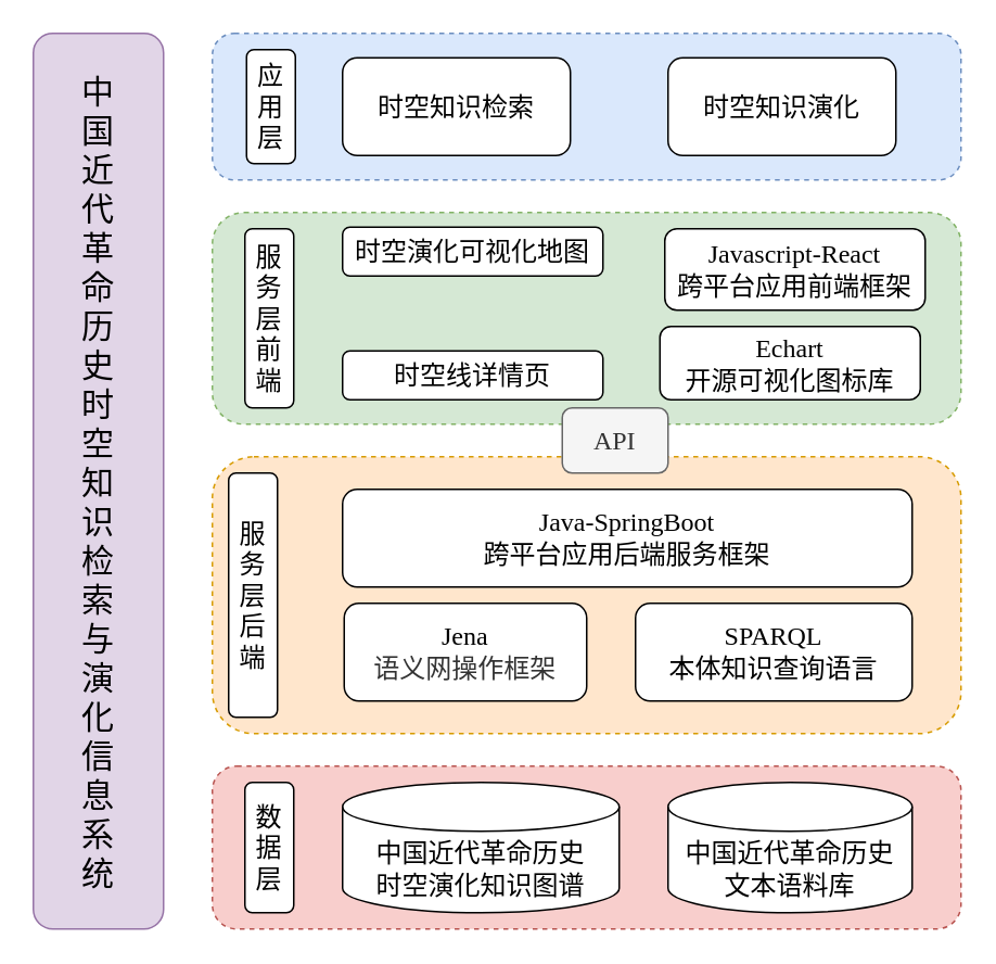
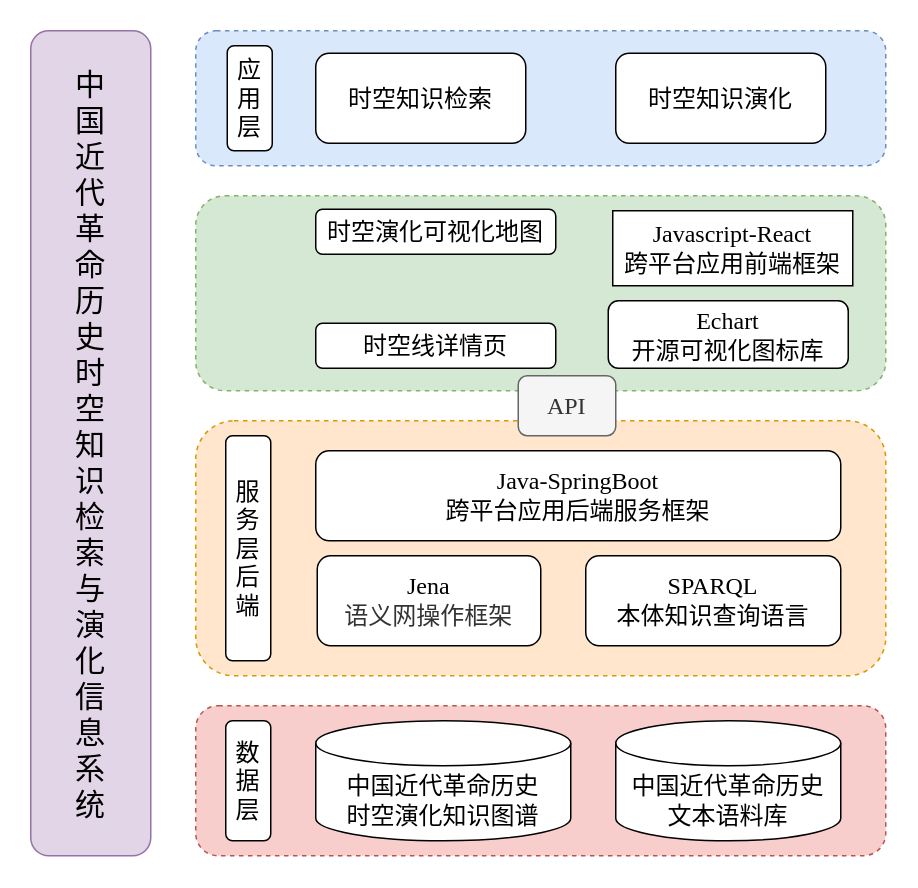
- <mxCell id="20" value="&lt;font&gt;Javascript-React&lt;br style=&quot;font-size: 16px&quot;&gt;跨平台应用前端框架&lt;/font&gt;" style="rounded=1;whiteSpace=wrap;html=1;fontSize=16;strokeWidth=1;fontStyle=0;fontFamily=Times New Roman;" parent="1" vertex="1"><mxGeometry x="408" y="140" width="160" height="50" as="geometry" /></mxCell>
+ <mxCell id="20" value="&lt;font&gt;Javascript-React&lt;br style=&quot;font-size: 16px&quot;&gt;跨平台应用前端框架&lt;/font&gt;" style="whiteSpace=wrap;html=1;fontSize=16;strokeWidth=1;fontStyle=0;fontFamily=Times New Roman;rounded=0;" parent="1" vertex="1"><mxGeometry x="408" y="140" width="160" height="50" as="geometry" /></mxCell>
- <mxCell id="17" value="服务层前端" style="rounded=1;whiteSpace=wrap;html=1;fontSize=16;strokeWidth=1;fontStyle=0;fontFamily=Times New Roman;" parent="1" vertex="1"><mxGeometry x="150" y="140" width="30" height="110" as="geometry" /></mxCell>
- <mxCell id="18" value="服务层后端" style="rounded=1;whiteSpace=wrap;html=1;fontSize=16;strokeWidth=1;fontStyle=0;fontFamily=Times New Roman;" parent="1" vertex="1"><mxGeometry x="140" y="290" width="30" height="150" as="geometry" /></mxCell>
+ <mxCell id="18" value="服务层后端" style="rounded=1;whiteSpace=wrap;html=1;fontSize=16;strokeWidth=1;fontStyle=0;fontFamily=Times New Roman;" parent="1" vertex="1"><mxGeometry x="150" y="290" width="30" height="150" as="geometry" /></mxCell>
